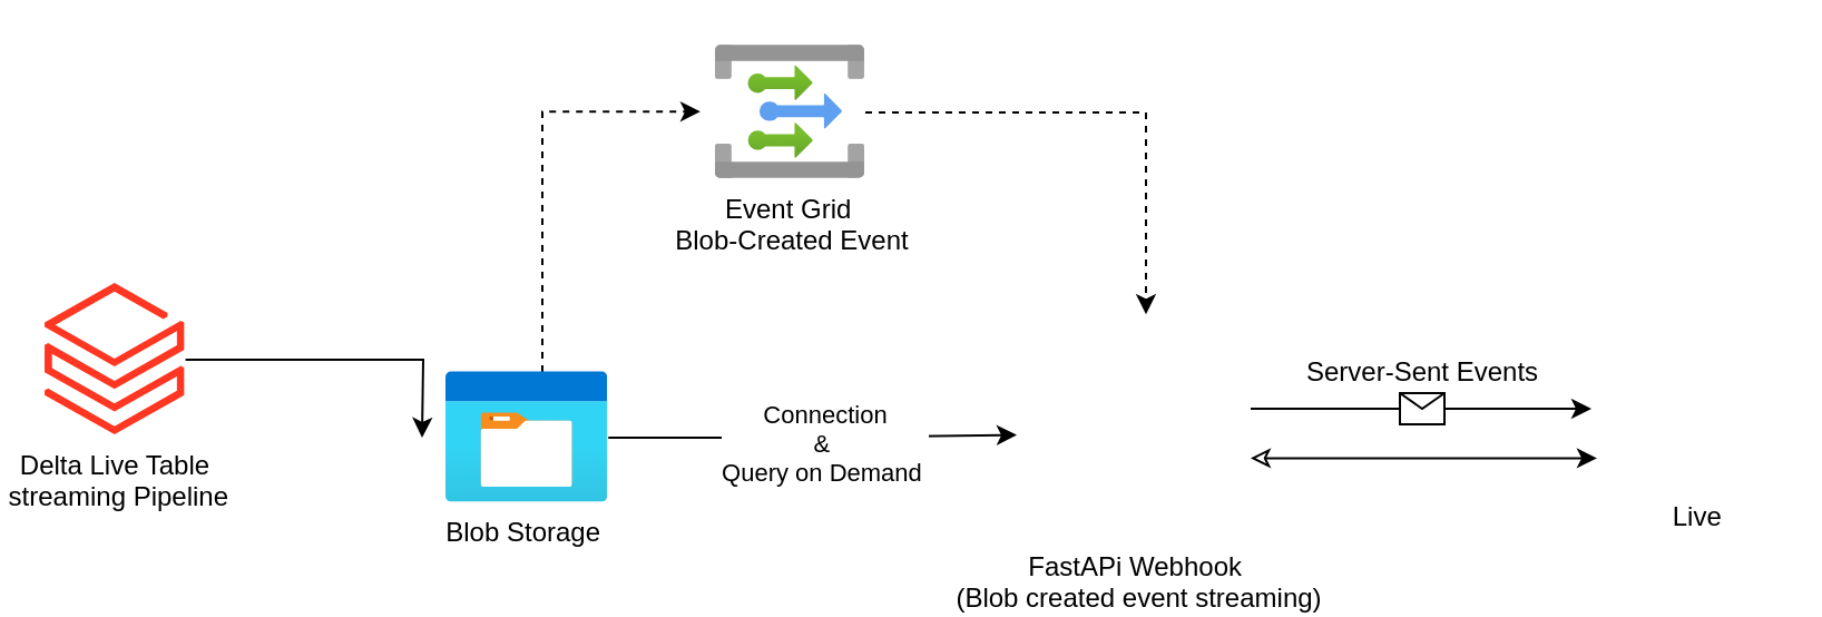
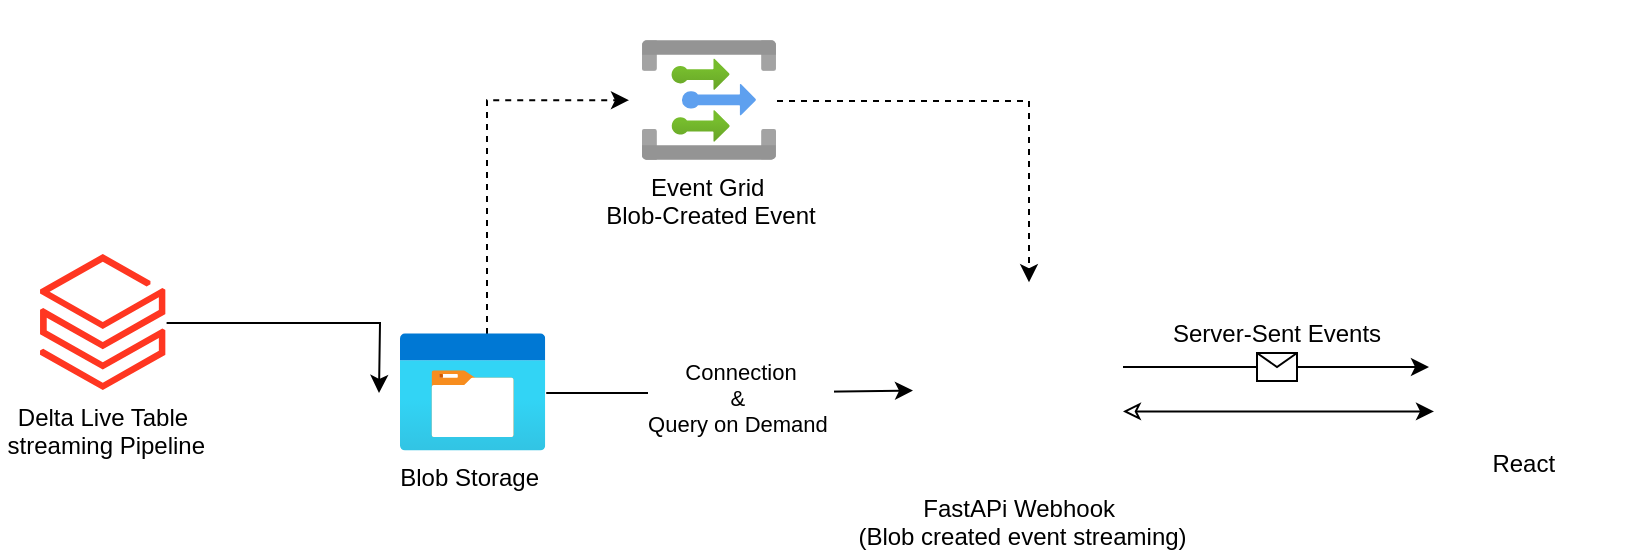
- <mxCell id="10" value="Live " style="shape=image;verticalLabelPosition=bottom;labelBackgroundColor=none;verticalAlign=top;aspect=fixed;imageAspect=0;image=https://upload.wikimedia.org/wikipedia/commons/a/a7/React-icon.svg;" vertex="1" parent="1"><mxGeometry x="732" y="161.99" width="63.09" height="56" as="geometry" /></mxCell>
+ <mxCell id="10" value="React " style="shape=image;verticalLabelPosition=bottom;labelBackgroundColor=none;verticalAlign=top;aspect=fixed;imageAspect=0;image=https://upload.wikimedia.org/wikipedia/commons/a/a7/React-icon.svg;" vertex="1" parent="1"><mxGeometry x="732" y="161.99" width="63.09" height="56" as="geometry" /></mxCell>
